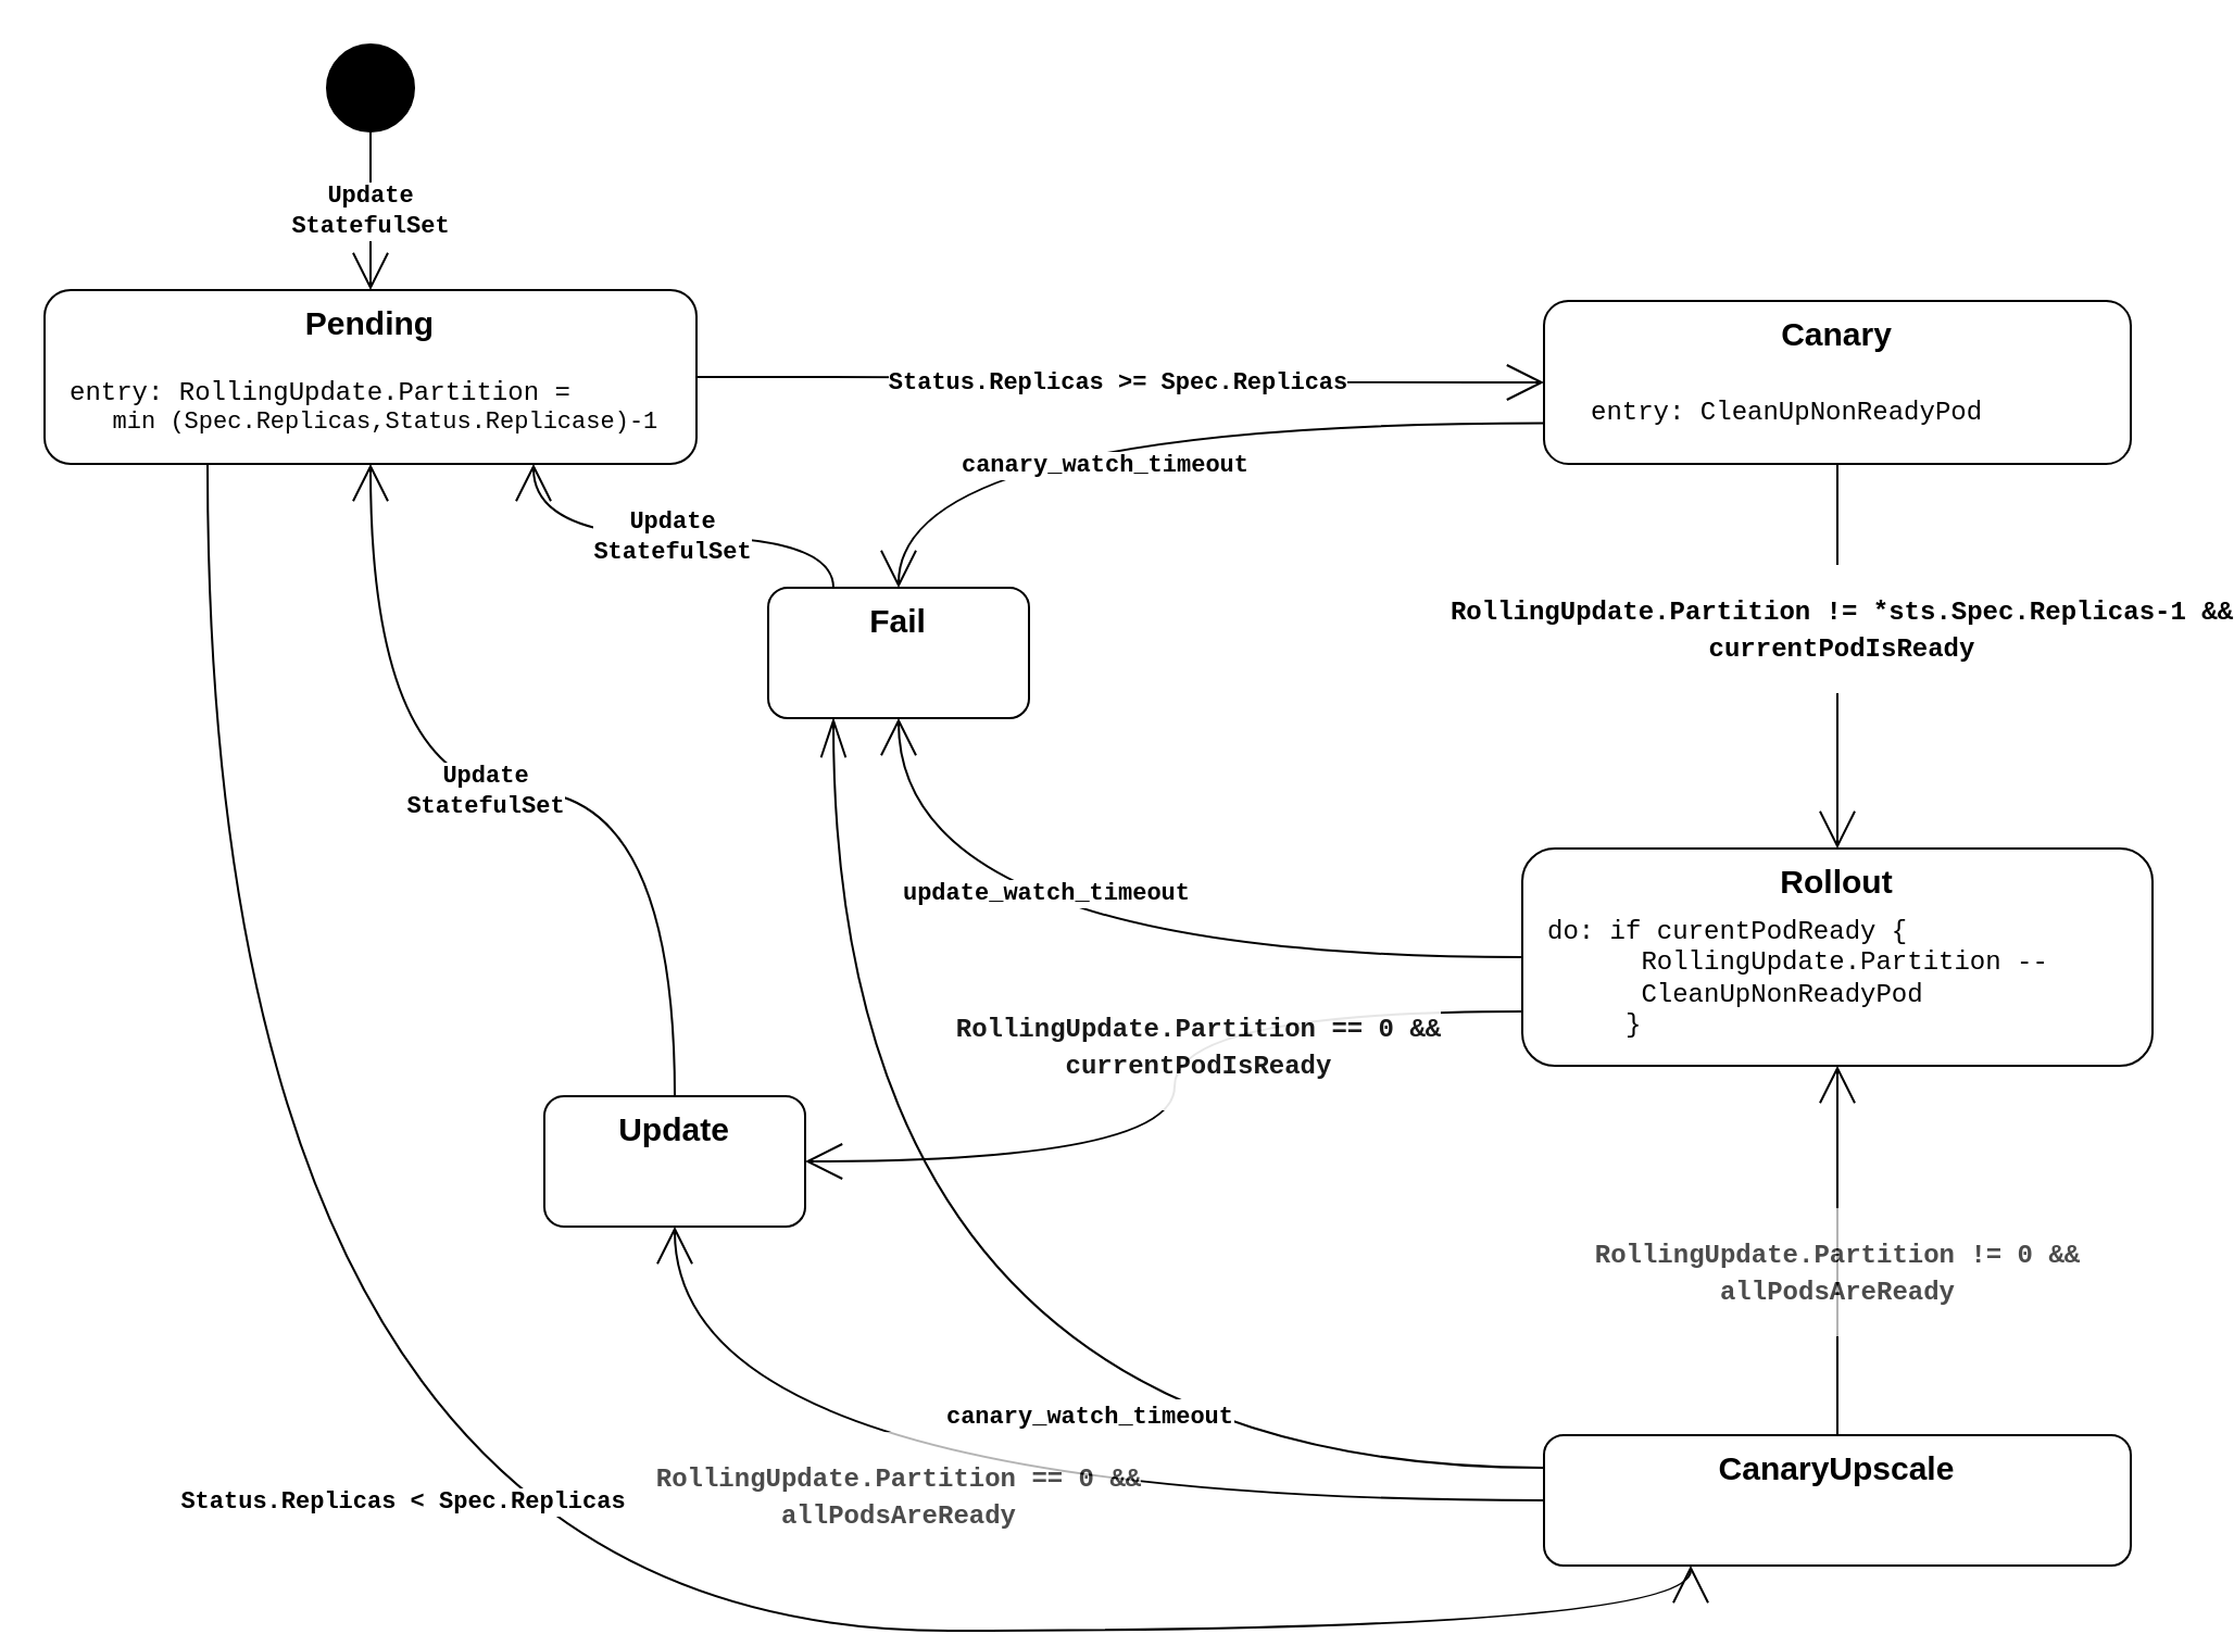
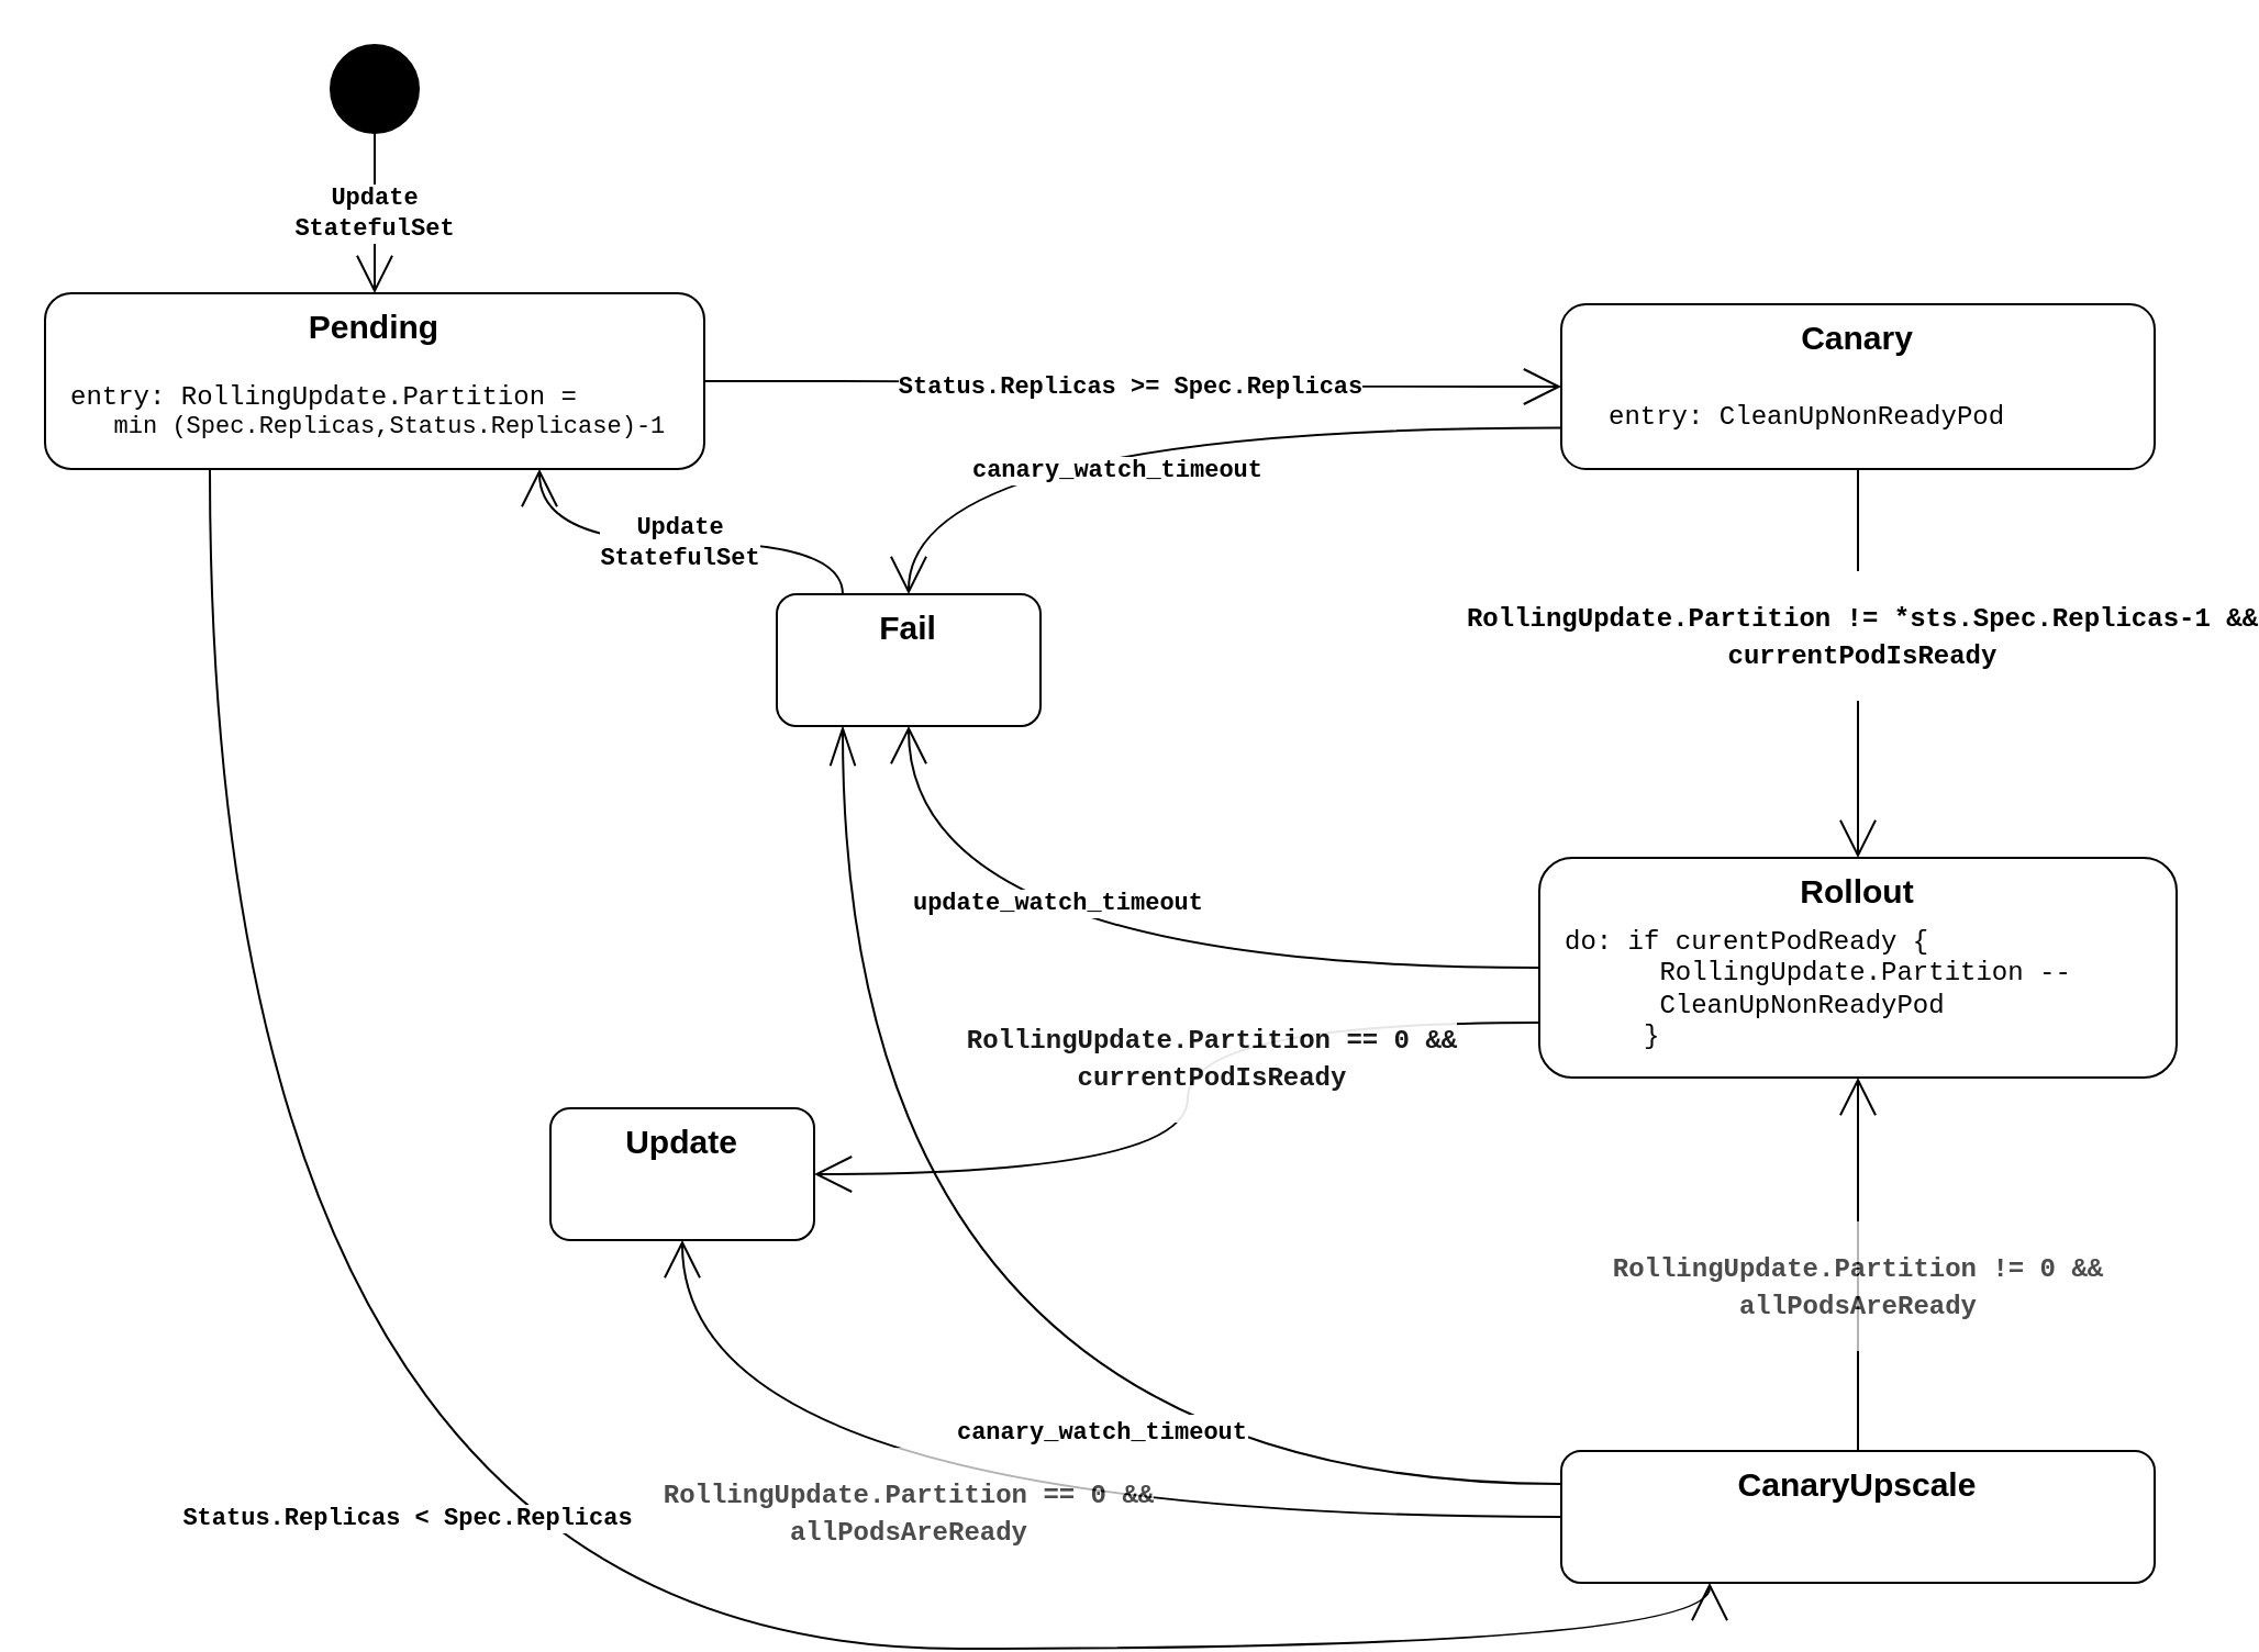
- <mxCell id="19" style="edgeStyle=orthogonalEdgeStyle;rounded=0;orthogonalLoop=1;jettySize=auto;html=1;exitX=0.5;exitY=0;exitDx=0;exitDy=0;startFill=0;endArrow=open;endFill=0;endSize=15;strokeWidth=1;fontFamily=Courier New;fontSize=11;curved=1;" parent="1" source="21" target="6" edge="1"><mxGeometry relative="1" as="geometry" /></mxCell>
- <mxCell id="20" value="Update&lt;br&gt;StatefulSet" style="text;html=1;resizable=0;points=[];align=center;verticalAlign=middle;labelBackgroundColor=#ffffff;fontSize=11;fontFamily=Courier New;fontStyle=1" parent="19" vertex="1" connectable="0"><mxGeometry x="0.056" relative="1" as="geometry"><mxPoint as="offset" /></mxGeometry></mxCell>
